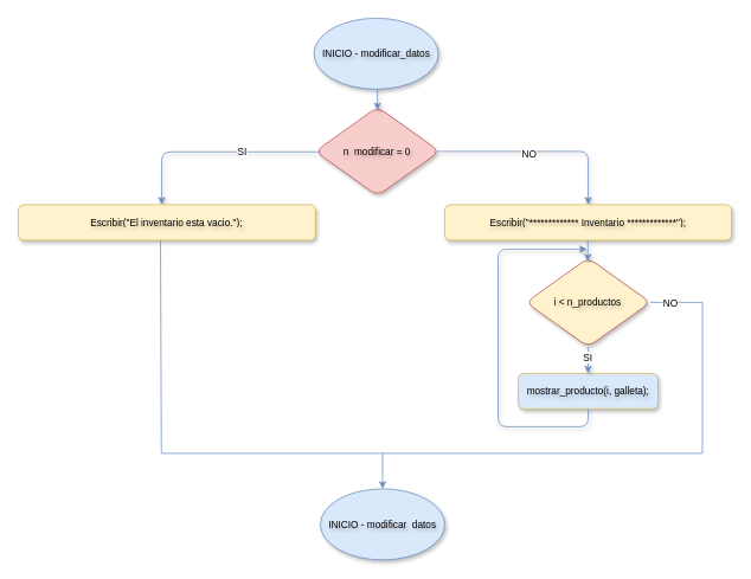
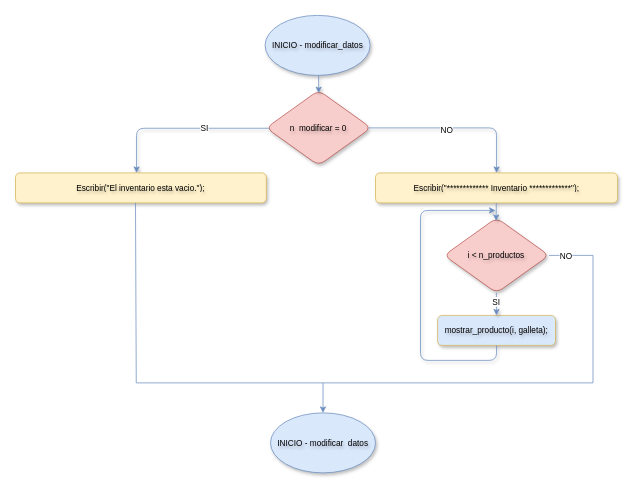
- <mxCell id="18" value="i &amp;lt; n_productos" style="rhombus;whiteSpace=wrap;rounded=1;fillColor=#fff2cc;strokeColor=#b85450;textShadow=1;strokeWidth=1;shadow=1;html=1;horizontal=1;fontSize=11;fontStyle=0;spacing=2;" parent="1" vertex="1"><mxGeometry x="591.4" y="290" width="140" height="100" as="geometry" /></mxCell>
+ <mxCell id="18" value="i &amp;lt; n_productos" style="rhombus;whiteSpace=wrap;rounded=1;fillColor=#f8cecc;strokeColor=#b85450;textShadow=1;strokeWidth=1;shadow=1;html=1;horizontal=1;fontSize=11;fontStyle=0;spacing=2;" parent="1" vertex="1"><mxGeometry x="591.4" y="290" width="140" height="100" as="geometry" /></mxCell>
